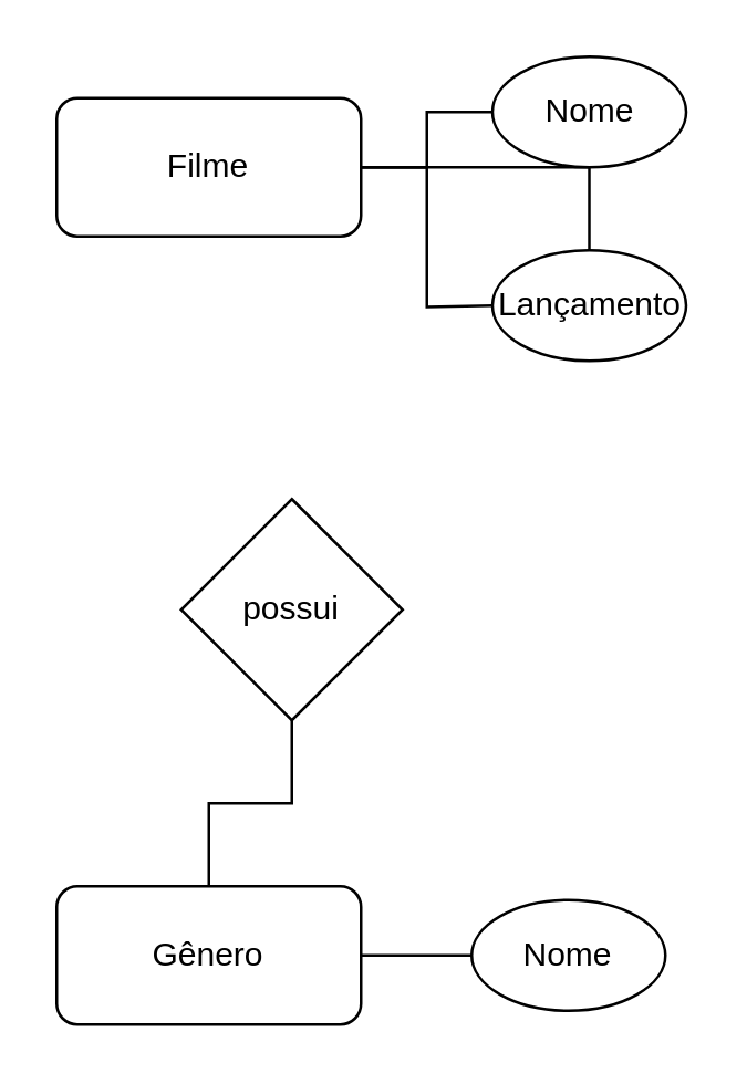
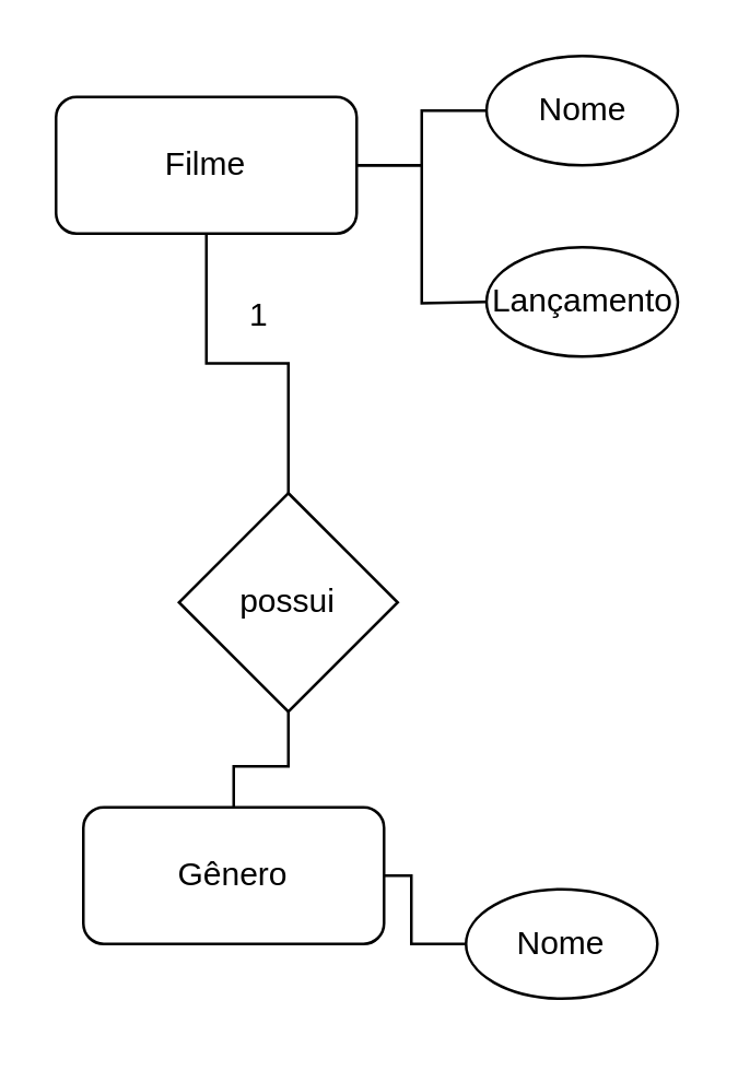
- <mxCell id="3" style="edgeStyle=orthogonalEdgeStyle;rounded=0;orthogonalLoop=1;jettySize=auto;html=1;strokeColor=default;endArrow=none;endFill=0;" parent="1" source="4" target="11" edge="1"><mxGeometry relative="1" as="geometry" /></mxCell>
+ <mxCell id="3" style="edgeStyle=orthogonalEdgeStyle;rounded=0;orthogonalLoop=1;jettySize=auto;html=1;entryX=0.5;entryY=0;entryDx=0;entryDy=0;strokeColor=default;endArrow=none;endFill=0;" parent="1" source="4" target="6" edge="1"><mxGeometry relative="1" as="geometry" /></mxCell>
+ <mxCell id="7" value="1" style="text;html=1;align=center;verticalAlign=middle;resizable=0;points=[];autosize=1;strokeColor=none;fillColor=none;" parent="1" vertex="1"><mxGeometry x="79" y="100" width="30" height="30" as="geometry" /></mxCell>
- <mxCell id="2" value="Gênero" style="rounded=1;whiteSpace=wrap;html=1;" parent="1" vertex="1"><mxGeometry x="20" y="320" width="110" height="50" as="geometry" /></mxCell>
+ <mxCell id="2" value="Gênero" style="rounded=1;whiteSpace=wrap;html=1;" parent="1" vertex="1"><mxGeometry x="30" y="295" width="110" height="50" as="geometry" /></mxCell>
